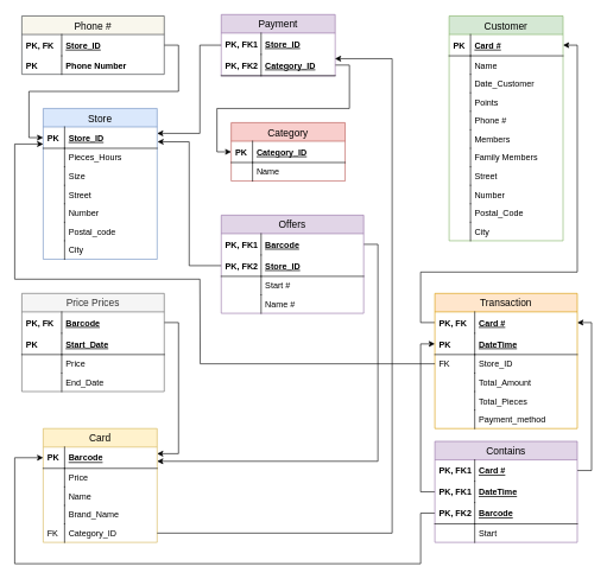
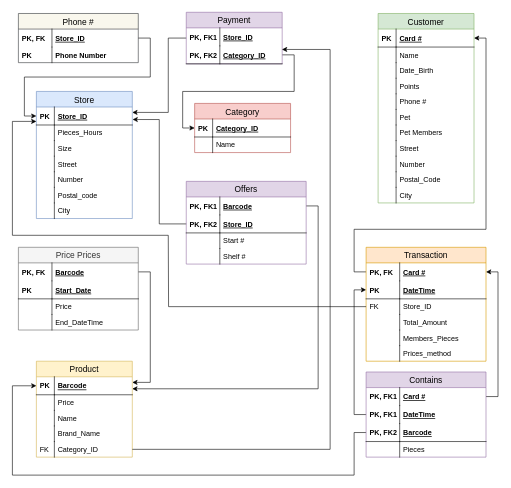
- <mxCell id="76" value="Date_Customer" style="shape=partialRectangle;top=0;left=0;right=0;bottom=0;align=left;verticalAlign=top;fillColor=none;spacingLeft=34;spacingRight=4;overflow=hidden;rotatable=0;points=[[0,0.5],[1,0.5]];portConstraint=eastwest;dropTarget=0;fontSize=12;" parent="71" vertex="1"><mxGeometry y="82" width="160" height="26" as="geometry" /></mxCell>
+ <mxCell id="76" value="Date_Birth" style="shape=partialRectangle;top=0;left=0;right=0;bottom=0;align=left;verticalAlign=top;fillColor=none;spacingLeft=34;spacingRight=4;overflow=hidden;rotatable=0;points=[[0,0.5],[1,0.5]];portConstraint=eastwest;dropTarget=0;fontSize=12;" parent="71" vertex="1"><mxGeometry y="82" width="160" height="26" as="geometry" /></mxCell>
- <mxCell id="82" value="Members" style="shape=partialRectangle;top=0;left=0;right=0;bottom=0;align=left;verticalAlign=top;fillColor=none;spacingLeft=34;spacingRight=4;overflow=hidden;rotatable=0;points=[[0,0.5],[1,0.5]];portConstraint=eastwest;dropTarget=0;fontSize=12;" parent="71" vertex="1"><mxGeometry y="160" width="160" height="26" as="geometry" /></mxCell>
+ <mxCell id="82" value="Pet" style="shape=partialRectangle;top=0;left=0;right=0;bottom=0;align=left;verticalAlign=top;fillColor=none;spacingLeft=34;spacingRight=4;overflow=hidden;rotatable=0;points=[[0,0.5],[1,0.5]];portConstraint=eastwest;dropTarget=0;fontSize=12;" parent="71" vertex="1"><mxGeometry y="160" width="160" height="26" as="geometry" /></mxCell>
- <mxCell id="84" value="Family Members" style="shape=partialRectangle;top=0;left=0;right=0;bottom=0;align=left;verticalAlign=top;fillColor=none;spacingLeft=34;spacingRight=4;overflow=hidden;rotatable=0;points=[[0,0.5],[1,0.5]];portConstraint=eastwest;dropTarget=0;fontSize=12;" parent="71" vertex="1"><mxGeometry y="186" width="160" height="26" as="geometry" /></mxCell>
+ <mxCell id="84" value="Pet Members" style="shape=partialRectangle;top=0;left=0;right=0;bottom=0;align=left;verticalAlign=top;fillColor=none;spacingLeft=34;spacingRight=4;overflow=hidden;rotatable=0;points=[[0,0.5],[1,0.5]];portConstraint=eastwest;dropTarget=0;fontSize=12;" parent="71" vertex="1"><mxGeometry y="186" width="160" height="26" as="geometry" /></mxCell>
- <mxCell id="64" value="Name #" style="shape=partialRectangle;top=0;left=0;right=0;bottom=0;align=left;verticalAlign=top;fillColor=none;spacingLeft=60;spacingRight=4;overflow=hidden;rotatable=0;points=[[0,0.5],[1,0.5]];portConstraint=eastwest;dropTarget=0;fontSize=12;" parent="57" vertex="1"><mxGeometry y="112" width="200" height="26" as="geometry" /></mxCell>
+ <mxCell id="64" value="Shelf #" style="shape=partialRectangle;top=0;left=0;right=0;bottom=0;align=left;verticalAlign=top;fillColor=none;spacingLeft=60;spacingRight=4;overflow=hidden;rotatable=0;points=[[0,0.5],[1,0.5]];portConstraint=eastwest;dropTarget=0;fontSize=12;" parent="57" vertex="1"><mxGeometry y="112" width="200" height="26" as="geometry" /></mxCell>
- <mxCell id="39" value="End_Date" style="shape=partialRectangle;top=0;left=0;right=0;bottom=0;align=left;verticalAlign=top;fillColor=none;spacingLeft=60;spacingRight=4;overflow=hidden;rotatable=0;points=[[0,0.5],[1,0.5]];portConstraint=eastwest;dropTarget=0;fontSize=12;" parent="32" vertex="1"><mxGeometry y="112" width="200" height="26" as="geometry" /></mxCell>
+ <mxCell id="39" value="End_DateTime" style="shape=partialRectangle;top=0;left=0;right=0;bottom=0;align=left;verticalAlign=top;fillColor=none;spacingLeft=60;spacingRight=4;overflow=hidden;rotatable=0;points=[[0,0.5],[1,0.5]];portConstraint=eastwest;dropTarget=0;fontSize=12;" parent="32" vertex="1"><mxGeometry y="112" width="200" height="26" as="geometry" /></mxCell>
- <mxCell id="103" value="Total_Pieces" style="shape=partialRectangle;top=0;left=0;right=0;bottom=0;align=left;verticalAlign=top;fillColor=none;spacingLeft=60;spacingRight=4;overflow=hidden;rotatable=0;points=[[0,0.5],[1,0.5]];portConstraint=eastwest;dropTarget=0;fontSize=12;" vertex="1" parent="94"><mxGeometry y="138" width="200" height="26" as="geometry" /></mxCell>
+ <mxCell id="103" value="Members_Pieces" style="shape=partialRectangle;top=0;left=0;right=0;bottom=0;align=left;verticalAlign=top;fillColor=none;spacingLeft=60;spacingRight=4;overflow=hidden;rotatable=0;points=[[0,0.5],[1,0.5]];portConstraint=eastwest;dropTarget=0;fontSize=12;" vertex="1" parent="94"><mxGeometry y="138" width="200" height="26" as="geometry" /></mxCell>
- <mxCell id="105" value="Payment_method" style="shape=partialRectangle;top=0;left=0;right=0;bottom=0;align=left;verticalAlign=top;fillColor=none;spacingLeft=60;spacingRight=4;overflow=hidden;rotatable=0;points=[[0,0.5],[1,0.5]];portConstraint=eastwest;dropTarget=0;fontSize=12;" parent="94" vertex="1"><mxGeometry y="164" width="200" height="26" as="geometry" /></mxCell>
+ <mxCell id="105" value="Prices_method" style="shape=partialRectangle;top=0;left=0;right=0;bottom=0;align=left;verticalAlign=top;fillColor=none;spacingLeft=60;spacingRight=4;overflow=hidden;rotatable=0;points=[[0,0.5],[1,0.5]];portConstraint=eastwest;dropTarget=0;fontSize=12;" parent="94" vertex="1"><mxGeometry y="164" width="200" height="26" as="geometry" /></mxCell>
- <mxCell id="41" value="Card" style="swimlane;fontStyle=0;childLayout=stackLayout;horizontal=1;startSize=26;horizontalStack=0;resizeParent=1;resizeParentMax=0;resizeLast=0;collapsible=1;marginBottom=0;align=center;fontSize=14;fillColor=#fff2cc;strokeColor=#d6b656;" parent="1" vertex="1"><mxGeometry x="60" y="602" width="160" height="160" as="geometry" /></mxCell>
+ <mxCell id="41" value="Product" style="swimlane;fontStyle=0;childLayout=stackLayout;horizontal=1;startSize=26;horizontalStack=0;resizeParent=1;resizeParentMax=0;resizeLast=0;collapsible=1;marginBottom=0;align=center;fontSize=14;fillColor=#fff2cc;strokeColor=#d6b656;" parent="1" vertex="1"><mxGeometry x="60" y="602" width="160" height="160" as="geometry" /></mxCell>
- <mxCell id="114" value="Start" style="shape=partialRectangle;top=0;left=0;right=0;bottom=0;align=left;verticalAlign=top;fillColor=none;spacingLeft=60;spacingRight=4;overflow=hidden;rotatable=0;points=[[0,0.5],[1,0.5]];portConstraint=eastwest;dropTarget=0;fontSize=12;" parent="107" vertex="1"><mxGeometry y="116" width="200" height="26" as="geometry" /></mxCell>
+ <mxCell id="114" value="Pieces" style="shape=partialRectangle;top=0;left=0;right=0;bottom=0;align=left;verticalAlign=top;fillColor=none;spacingLeft=60;spacingRight=4;overflow=hidden;rotatable=0;points=[[0,0.5],[1,0.5]];portConstraint=eastwest;dropTarget=0;fontSize=12;" parent="107" vertex="1"><mxGeometry y="116" width="200" height="26" as="geometry" /></mxCell>
